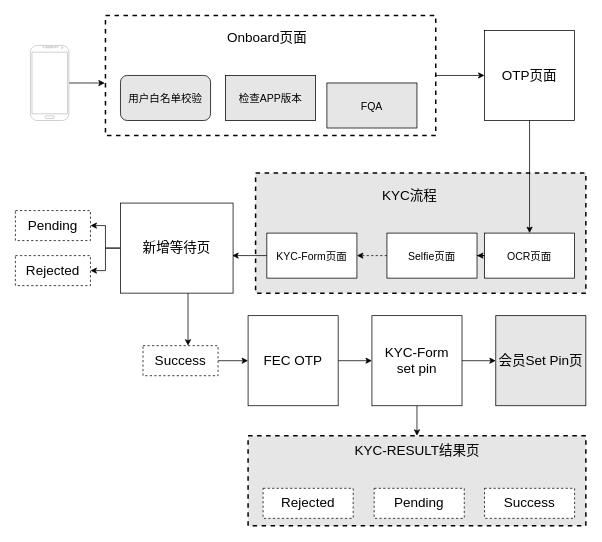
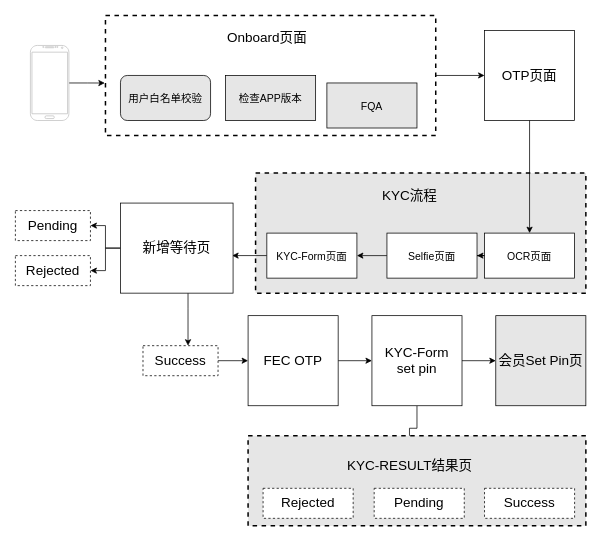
- <mxCell id="9" style="edgeStyle=orthogonalEdgeStyle;rounded=0;orthogonalLoop=1;jettySize=auto;html=1;entryX=1;entryY=0.5;entryDx=0;entryDy=0;fontSize=18;dashed=1;" edge="1" parent="1" source="10" target="12"><mxGeometry relative="1" as="geometry" /></mxCell>
+ <mxCell id="9" style="edgeStyle=orthogonalEdgeStyle;rounded=0;orthogonalLoop=1;jettySize=auto;html=1;entryX=1;entryY=0.5;entryDx=0;entryDy=0;fontSize=18;" edge="1" parent="1" source="10" target="12"><mxGeometry relative="1" as="geometry" /></mxCell>
- <mxCell id="36" value="&lt;span style=&quot;font-size: 18px;&quot;&gt;KYC-RESULT结果页&lt;/span&gt;" style="text;html=1;align=center;verticalAlign=middle;resizable=0;points=[];autosize=1;strokeColor=none;fillColor=none;" vertex="1" parent="1"><mxGeometry x="460" y="580" width="190" height="40" as="geometry" /></mxCell>
+ <mxCell id="36" value="&lt;span style=&quot;font-size: 18px;&quot;&gt;KYC-RESULT结果页&lt;/span&gt;" style="text;html=1;align=center;verticalAlign=middle;resizable=0;points=[];autosize=1;strokeColor=none;fillColor=none;" vertex="1" parent="1"><mxGeometry x="450" y="600" width="190" height="40" as="geometry" /></mxCell>
